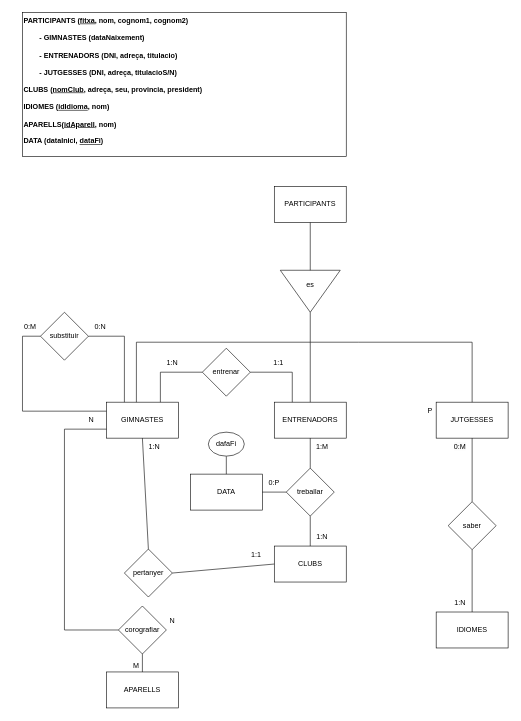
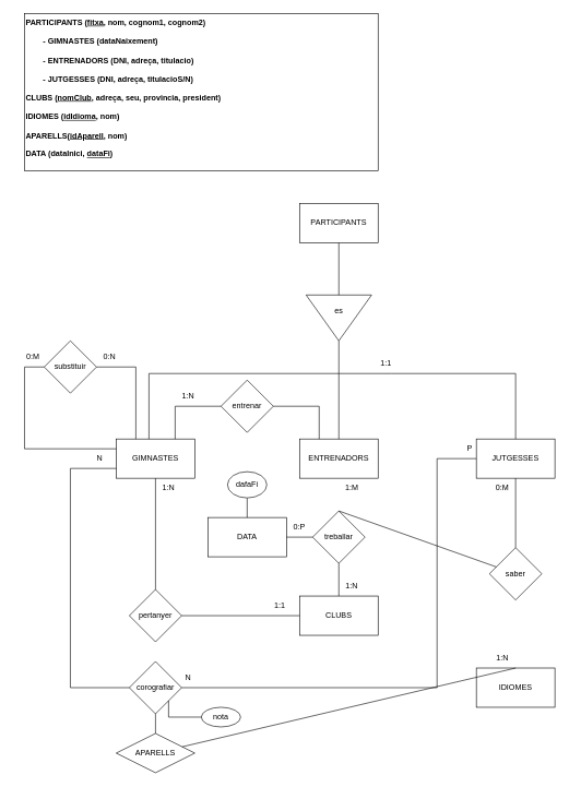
- <mxCell id="56" value="1:1" style="text;html=1;align=center;verticalAlign=middle;whiteSpace=wrap;rounded=0;" vertex="1" parent="1"><mxGeometry x="434" y="590" width="60" height="30" as="geometry" /></mxCell>
+ <mxCell id="56" value="1:1" style="text;html=1;align=center;verticalAlign=middle;whiteSpace=wrap;rounded=0;" vertex="1" parent="1"><mxGeometry x="559" y="540" width="60" height="30" as="geometry" /></mxCell>
- <mxCell id="29" value="" style="endArrow=none;html=1;rounded=0;entryX=0.5;entryY=1;entryDx=0;entryDy=0;exitX=0.5;exitY=0;exitDx=0;exitDy=0;" parent="1" source="28" target="6" edge="1"><mxGeometry width="50" height="50" relative="1" as="geometry"><mxPoint x="357" y="920" as="sourcePoint" /><mxPoint x="407" y="870" as="targetPoint" /></mxGeometry></mxCell>
+ <mxCell id="29" value="" style="endArrow=none;html=1;rounded=0;exitX=0.5;exitY=0;exitDx=0;exitDy=0;" parent="1" source="28" target="3" edge="1"><mxGeometry width="50" height="50" relative="1" as="geometry"><mxPoint x="357" y="920" as="sourcePoint" /><mxPoint x="407" y="870" as="targetPoint" /></mxGeometry></mxCell>
+ <mxCell id="32" value="" style="endArrow=none;html=1;rounded=0;entryX=1;entryY=0.5;entryDx=0;entryDy=0;exitX=0;exitY=0.5;exitDx=0;exitDy=0;" parent="1" source="7" target="12" edge="1"><mxGeometry width="50" height="50" relative="1" as="geometry"><mxPoint x="327" y="980" as="sourcePoint" /><mxPoint x="377" y="930" as="targetPoint" /><Array as="points"><mxPoint x="667" y="700" /><mxPoint x="667" y="810" /><mxPoint x="667" y="1050" /></Array></mxGeometry></mxCell>
- <mxCell id="11" value="pertanyer" style="rhombus;whiteSpace=wrap;html=1;" parent="1" vertex="1"><mxGeometry x="207" y="915" width="80" height="80" as="geometry" /></mxCell>
+ <mxCell id="11" value="pertanyer" style="rhombus;whiteSpace=wrap;html=1;" parent="1" vertex="1"><mxGeometry x="197" y="900" width="80" height="80" as="geometry" /></mxCell>
- <mxCell id="23" value="" style="endArrow=none;html=1;rounded=0;entryX=0.5;entryY=1;entryDx=0;entryDy=0;exitX=0.5;exitY=0;exitDx=0;exitDy=0;" parent="1" source="8" target="3" edge="1"><mxGeometry width="50" height="50" relative="1" as="geometry"><mxPoint x="287" y="680" as="sourcePoint" /><mxPoint x="337" y="630" as="targetPoint" /></mxGeometry></mxCell>
+ <mxCell id="23" value="" style="endArrow=none;html=1;rounded=0;exitX=0.5;exitY=0;exitDx=0;exitDy=0;" parent="1" source="8" target="9" edge="1"><mxGeometry width="50" height="50" relative="1" as="geometry"><mxPoint x="287" y="680" as="sourcePoint" /><mxPoint x="337" y="630" as="targetPoint" /></mxGeometry></mxCell>
+ <mxCell id="36" value="" style="endArrow=none;html=1;rounded=0;entryX=1;entryY=1;entryDx=0;entryDy=0;exitX=0;exitY=0.5;exitDx=0;exitDy=0;" parent="1" source="26" target="12" edge="1"><mxGeometry width="50" height="50" relative="1" as="geometry"><mxPoint x="407" y="1120" as="sourcePoint" /><mxPoint x="457" y="1070" as="targetPoint" /><Array as="points"><mxPoint x="257" y="1095" /></Array></mxGeometry></mxCell>
+ <mxCell id="26" value="nota" style="ellipse;whiteSpace=wrap;html=1;" parent="1" vertex="1"><mxGeometry x="307" y="1080" width="60" height="30" as="geometry" /></mxCell>
- <mxCell id="40" value="M" style="text;html=1;align=center;verticalAlign=middle;whiteSpace=wrap;rounded=0;" parent="1" vertex="1"><mxGeometry x="212" y="1100" width="30" height="20" as="geometry" /></mxCell>
- <mxCell id="9" value="APARELLS" style="rounded=0;whiteSpace=wrap;html=1;" parent="1" vertex="1"><mxGeometry x="177" y="1120" width="120" height="60" as="geometry" /></mxCell>
+ <mxCell id="9" value="APARELLS" style="rhombus;whiteSpace=wrap;html=1;" parent="1" vertex="1"><mxGeometry x="177" y="1120" width="120" height="60" as="geometry" /></mxCell>
